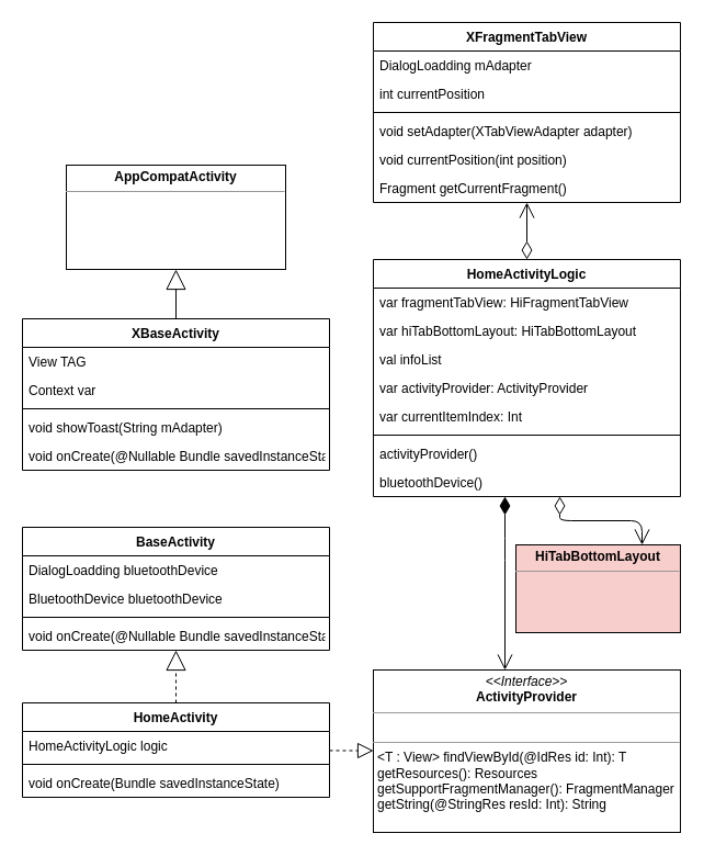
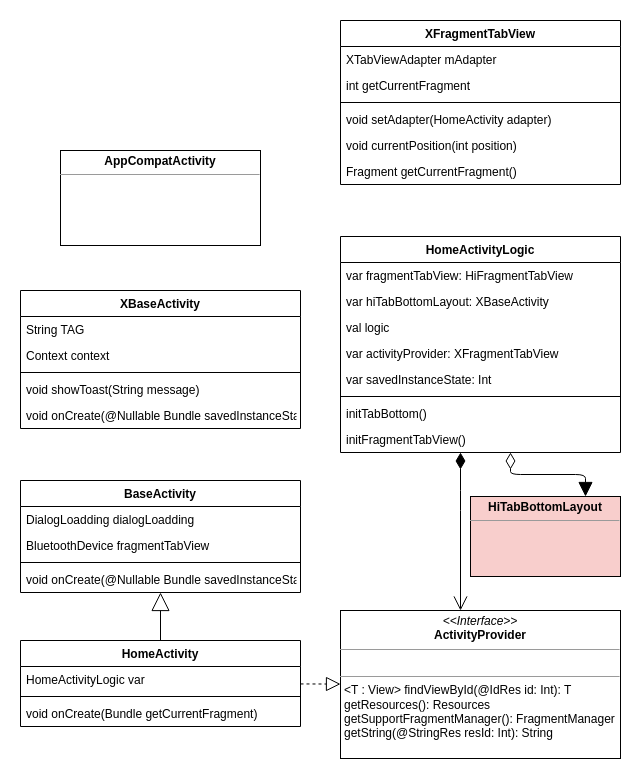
- <mxCell id="33" value="DialogLoadding mAdapter" style="text;strokeColor=none;fillColor=none;align=left;verticalAlign=top;spacingLeft=4;spacingRight=4;overflow=hidden;rotatable=0;points=[[0,0.5],[1,0.5]];portConstraint=eastwest;" parent="32" vertex="1"><mxGeometry y="26" width="280" height="26" as="geometry" /></mxCell>
+ <mxCell id="33" value="XTabViewAdapter mAdapter" style="text;strokeColor=none;fillColor=none;align=left;verticalAlign=top;spacingLeft=4;spacingRight=4;overflow=hidden;rotatable=0;points=[[0,0.5],[1,0.5]];portConstraint=eastwest;" parent="32" vertex="1"><mxGeometry y="26" width="280" height="26" as="geometry" /></mxCell>
- <mxCell id="34" value="int currentPosition" style="text;strokeColor=none;fillColor=none;align=left;verticalAlign=top;spacingLeft=4;spacingRight=4;overflow=hidden;rotatable=0;points=[[0,0.5],[1,0.5]];portConstraint=eastwest;" parent="32" vertex="1"><mxGeometry y="52" width="280" height="26" as="geometry" /></mxCell>
+ <mxCell id="34" value="int getCurrentFragment" style="text;strokeColor=none;fillColor=none;align=left;verticalAlign=top;spacingLeft=4;spacingRight=4;overflow=hidden;rotatable=0;points=[[0,0.5],[1,0.5]];portConstraint=eastwest;" parent="32" vertex="1"><mxGeometry y="52" width="280" height="26" as="geometry" /></mxCell>
- <mxCell id="36" value="void setAdapter(XTabViewAdapter adapter)" style="text;strokeColor=none;fillColor=none;align=left;verticalAlign=top;spacingLeft=4;spacingRight=4;overflow=hidden;rotatable=0;points=[[0,0.5],[1,0.5]];portConstraint=eastwest;" parent="32" vertex="1"><mxGeometry y="86" width="280" height="26" as="geometry" /></mxCell>
+ <mxCell id="36" value="void setAdapter(HomeActivity adapter)" style="text;strokeColor=none;fillColor=none;align=left;verticalAlign=top;spacingLeft=4;spacingRight=4;overflow=hidden;rotatable=0;points=[[0,0.5],[1,0.5]];portConstraint=eastwest;" parent="32" vertex="1"><mxGeometry y="86" width="280" height="26" as="geometry" /></mxCell>
- <mxCell id="39" value="" style="endArrow=open;html=1;endSize=12;startArrow=diamondThin;startSize=14;startFill=0;edgeStyle=orthogonalEdgeStyle;align=left;verticalAlign=bottom;" parent="1" source="21" target="32" edge="1"><mxGeometry x="-1" y="3" relative="1" as="geometry"><mxPoint x="720" y="314" as="sourcePoint" /><mxPoint x="880" y="314" as="targetPoint" /></mxGeometry></mxCell>
- <mxCell id="13" value="" style="endArrow=block;endSize=16;endFill=0;html=1;" parent="1" source="7" target="14" edge="1"><mxGeometry width="160" relative="1" as="geometry"><mxPoint x="-160" y="250" as="sourcePoint" /><mxPoint x="170" y="206" as="targetPoint" /></mxGeometry></mxCell>
- <mxCell id="23" value="var hiTabBottomLayout: HiTabBottomLayout" style="text;strokeColor=none;fillColor=none;align=left;verticalAlign=top;spacingLeft=4;spacingRight=4;overflow=hidden;rotatable=0;points=[[0,0.5],[1,0.5]];portConstraint=eastwest;" parent="21" vertex="1"><mxGeometry y="52" width="280" height="26" as="geometry" /></mxCell>
+ <mxCell id="23" value="var hiTabBottomLayout: XBaseActivity" style="text;strokeColor=none;fillColor=none;align=left;verticalAlign=top;spacingLeft=4;spacingRight=4;overflow=hidden;rotatable=0;points=[[0,0.5],[1,0.5]];portConstraint=eastwest;" parent="21" vertex="1"><mxGeometry y="52" width="280" height="26" as="geometry" /></mxCell>
- <mxCell id="24" value="val infoList" style="text;strokeColor=none;fillColor=none;align=left;verticalAlign=top;spacingLeft=4;spacingRight=4;overflow=hidden;rotatable=0;points=[[0,0.5],[1,0.5]];portConstraint=eastwest;" parent="21" vertex="1"><mxGeometry y="78" width="280" height="26" as="geometry" /></mxCell>
+ <mxCell id="24" value="val logic" style="text;strokeColor=none;fillColor=none;align=left;verticalAlign=top;spacingLeft=4;spacingRight=4;overflow=hidden;rotatable=0;points=[[0,0.5],[1,0.5]];portConstraint=eastwest;" parent="21" vertex="1"><mxGeometry y="78" width="280" height="26" as="geometry" /></mxCell>
- <mxCell id="8" value="View TAG" style="text;strokeColor=none;fillColor=none;align=left;verticalAlign=top;spacingLeft=4;spacingRight=4;overflow=hidden;rotatable=0;points=[[0,0.5],[1,0.5]];portConstraint=eastwest;" parent="7" vertex="1"><mxGeometry y="26" width="280" height="26" as="geometry" /></mxCell>
+ <mxCell id="8" value="String TAG" style="text;strokeColor=none;fillColor=none;align=left;verticalAlign=top;spacingLeft=4;spacingRight=4;overflow=hidden;rotatable=0;points=[[0,0.5],[1,0.5]];portConstraint=eastwest;" parent="7" vertex="1"><mxGeometry y="26" width="280" height="26" as="geometry" /></mxCell>
- <mxCell id="25" value="var activityProvider: ActivityProvider" style="text;strokeColor=none;fillColor=none;align=left;verticalAlign=top;spacingLeft=4;spacingRight=4;overflow=hidden;rotatable=0;points=[[0,0.5],[1,0.5]];portConstraint=eastwest;" parent="21" vertex="1"><mxGeometry y="104" width="280" height="26" as="geometry" /></mxCell>
+ <mxCell id="25" value="var activityProvider: XFragmentTabView" style="text;strokeColor=none;fillColor=none;align=left;verticalAlign=top;spacingLeft=4;spacingRight=4;overflow=hidden;rotatable=0;points=[[0,0.5],[1,0.5]];portConstraint=eastwest;" parent="21" vertex="1"><mxGeometry y="104" width="280" height="26" as="geometry" /></mxCell>
- <mxCell id="9" value="Context var" style="text;strokeColor=none;fillColor=none;align=left;verticalAlign=top;spacingLeft=4;spacingRight=4;overflow=hidden;rotatable=0;points=[[0,0.5],[1,0.5]];portConstraint=eastwest;" parent="7" vertex="1"><mxGeometry y="52" width="280" height="26" as="geometry" /></mxCell>
+ <mxCell id="9" value="Context context" style="text;strokeColor=none;fillColor=none;align=left;verticalAlign=top;spacingLeft=4;spacingRight=4;overflow=hidden;rotatable=0;points=[[0,0.5],[1,0.5]];portConstraint=eastwest;" parent="7" vertex="1"><mxGeometry y="52" width="280" height="26" as="geometry" /></mxCell>
- <mxCell id="26" value="var currentItemIndex: Int" style="text;strokeColor=none;fillColor=none;align=left;verticalAlign=top;spacingLeft=4;spacingRight=4;overflow=hidden;rotatable=0;points=[[0,0.5],[1,0.5]];portConstraint=eastwest;" parent="21" vertex="1"><mxGeometry y="130" width="280" height="26" as="geometry" /></mxCell>
+ <mxCell id="26" value="var savedInstanceState: Int" style="text;strokeColor=none;fillColor=none;align=left;verticalAlign=top;spacingLeft=4;spacingRight=4;overflow=hidden;rotatable=0;points=[[0,0.5],[1,0.5]];portConstraint=eastwest;" parent="21" vertex="1"><mxGeometry y="130" width="280" height="26" as="geometry" /></mxCell>
- <mxCell id="11" value="void showToast(String mAdapter)" style="text;strokeColor=none;fillColor=none;align=left;verticalAlign=top;spacingLeft=4;spacingRight=4;overflow=hidden;rotatable=0;points=[[0,0.5],[1,0.5]];portConstraint=eastwest;" parent="7" vertex="1"><mxGeometry y="86" width="280" height="26" as="geometry" /></mxCell>
+ <mxCell id="11" value="void showToast(String message)" style="text;strokeColor=none;fillColor=none;align=left;verticalAlign=top;spacingLeft=4;spacingRight=4;overflow=hidden;rotatable=0;points=[[0,0.5],[1,0.5]];portConstraint=eastwest;" parent="7" vertex="1"><mxGeometry y="86" width="280" height="26" as="geometry" /></mxCell>
- <mxCell id="28" value="activityProvider()" style="text;strokeColor=none;fillColor=none;align=left;verticalAlign=top;spacingLeft=4;spacingRight=4;overflow=hidden;rotatable=0;points=[[0,0.5],[1,0.5]];portConstraint=eastwest;" parent="21" vertex="1"><mxGeometry y="164" width="280" height="26" as="geometry" /></mxCell>
+ <mxCell id="28" value="initTabBottom()" style="text;strokeColor=none;fillColor=none;align=left;verticalAlign=top;spacingLeft=4;spacingRight=4;overflow=hidden;rotatable=0;points=[[0,0.5],[1,0.5]];portConstraint=eastwest;" parent="21" vertex="1"><mxGeometry y="164" width="280" height="26" as="geometry" /></mxCell>
- <mxCell id="29" value="bluetoothDevice()" style="text;strokeColor=none;fillColor=none;align=left;verticalAlign=top;spacingLeft=4;spacingRight=4;overflow=hidden;rotatable=0;points=[[0,0.5],[1,0.5]];portConstraint=eastwest;" parent="21" vertex="1"><mxGeometry y="190" width="280" height="26" as="geometry" /></mxCell>
+ <mxCell id="29" value="initFragmentTabView()" style="text;strokeColor=none;fillColor=none;align=left;verticalAlign=top;spacingLeft=4;spacingRight=4;overflow=hidden;rotatable=0;points=[[0,0.5],[1,0.5]];portConstraint=eastwest;" parent="21" vertex="1"><mxGeometry y="190" width="280" height="26" as="geometry" /></mxCell>
- <mxCell id="41" value="" style="endArrow=open;html=1;endSize=12;startArrow=diamondThin;startSize=14;startFill=0;edgeStyle=orthogonalEdgeStyle;align=left;verticalAlign=bottom;" parent="1" source="21" target="40" edge="1"><mxGeometry x="-1" y="3" relative="1" as="geometry"><mxPoint x="820" y="470" as="sourcePoint" /><mxPoint x="980" y="470" as="targetPoint" /><Array as="points"><mxPoint x="510" y="474" /><mxPoint x="585" y="474" /></Array></mxGeometry></mxCell>
+ <mxCell id="41" value="" style="endArrow=block;html=1;endSize=12;startArrow=diamondThin;startSize=14;startFill=0;edgeStyle=orthogonalEdgeStyle;align=left;verticalAlign=bottom;" parent="1" source="21" target="40" edge="1"><mxGeometry x="-1" y="3" relative="1" as="geometry"><mxPoint x="820" y="470" as="sourcePoint" /><mxPoint x="980" y="470" as="targetPoint" /><Array as="points"><mxPoint x="510" y="474" /><mxPoint x="585" y="474" /></Array></mxGeometry></mxCell>
- <mxCell id="3" value="DialogLoadding bluetoothDevice" style="text;strokeColor=none;fillColor=none;align=left;verticalAlign=top;spacingLeft=4;spacingRight=4;overflow=hidden;rotatable=0;points=[[0,0.5],[1,0.5]];portConstraint=eastwest;" parent="2" vertex="1"><mxGeometry y="26" width="280" height="26" as="geometry" /></mxCell>
+ <mxCell id="3" value="DialogLoadding dialogLoadding" style="text;strokeColor=none;fillColor=none;align=left;verticalAlign=top;spacingLeft=4;spacingRight=4;overflow=hidden;rotatable=0;points=[[0,0.5],[1,0.5]];portConstraint=eastwest;" parent="2" vertex="1"><mxGeometry y="26" width="280" height="26" as="geometry" /></mxCell>
- <mxCell id="4" value="BluetoothDevice bluetoothDevice" style="text;strokeColor=none;fillColor=none;align=left;verticalAlign=top;spacingLeft=4;spacingRight=4;overflow=hidden;rotatable=0;points=[[0,0.5],[1,0.5]];portConstraint=eastwest;" parent="2" vertex="1"><mxGeometry y="52" width="280" height="26" as="geometry" /></mxCell>
+ <mxCell id="4" value="BluetoothDevice fragmentTabView" style="text;strokeColor=none;fillColor=none;align=left;verticalAlign=top;spacingLeft=4;spacingRight=4;overflow=hidden;rotatable=0;points=[[0,0.5],[1,0.5]];portConstraint=eastwest;" parent="2" vertex="1"><mxGeometry y="52" width="280" height="26" as="geometry" /></mxCell>
- <mxCell id="19" value="" style="endArrow=block;endSize=16;endFill=0;html=1;dashed=1;" parent="1" source="15" target="2" edge="1"><mxGeometry width="160" relative="1" as="geometry"><mxPoint x="-120" y="660" as="sourcePoint" /><mxPoint x="40" y="660" as="targetPoint" /></mxGeometry></mxCell>
+ <mxCell id="19" value="" style="endArrow=block;endSize=16;endFill=0;html=1;" parent="1" source="15" target="2" edge="1"><mxGeometry width="160" relative="1" as="geometry"><mxPoint x="-120" y="660" as="sourcePoint" /><mxPoint x="40" y="660" as="targetPoint" /></mxGeometry></mxCell>
- <mxCell id="16" value="HomeActivityLogic logic" style="text;strokeColor=none;fillColor=none;align=left;verticalAlign=top;spacingLeft=4;spacingRight=4;overflow=hidden;rotatable=0;points=[[0,0.5],[1,0.5]];portConstraint=eastwest;" parent="15" vertex="1"><mxGeometry y="26" width="280" height="26" as="geometry" /></mxCell>
+ <mxCell id="16" value="HomeActivityLogic var" style="text;strokeColor=none;fillColor=none;align=left;verticalAlign=top;spacingLeft=4;spacingRight=4;overflow=hidden;rotatable=0;points=[[0,0.5],[1,0.5]];portConstraint=eastwest;" parent="15" vertex="1"><mxGeometry y="26" width="280" height="26" as="geometry" /></mxCell>
- <mxCell id="18" value="void onCreate(Bundle savedInstanceState)" style="text;strokeColor=none;fillColor=none;align=left;verticalAlign=top;spacingLeft=4;spacingRight=4;overflow=hidden;rotatable=0;points=[[0,0.5],[1,0.5]];portConstraint=eastwest;" parent="15" vertex="1"><mxGeometry y="60" width="280" height="26" as="geometry" /></mxCell>
+ <mxCell id="18" value="void onCreate(Bundle getCurrentFragment)" style="text;strokeColor=none;fillColor=none;align=left;verticalAlign=top;spacingLeft=4;spacingRight=4;overflow=hidden;rotatable=0;points=[[0,0.5],[1,0.5]];portConstraint=eastwest;" parent="15" vertex="1"><mxGeometry y="60" width="280" height="26" as="geometry" /></mxCell>
